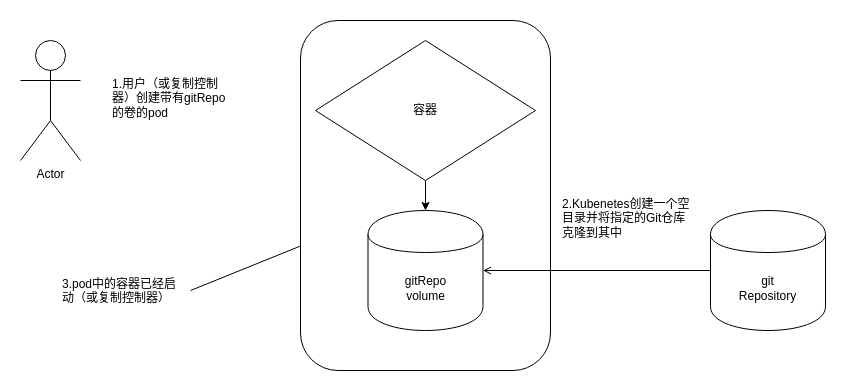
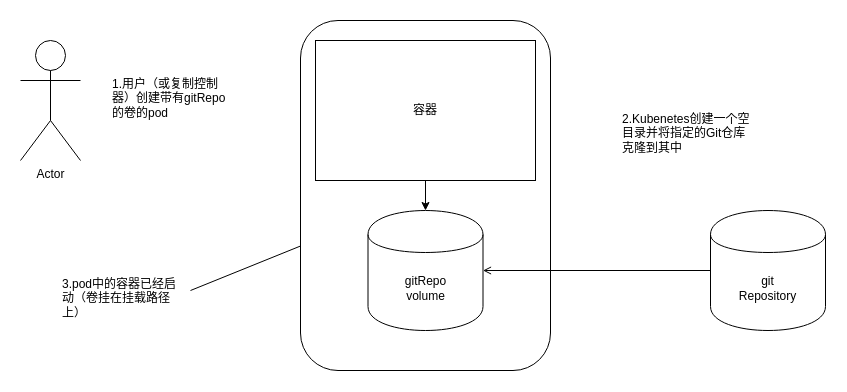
- <mxCell id="4" value="容器" style="rhombus;whiteSpace=wrap;html=1;" vertex="1" parent="1"><mxGeometry x="315" y="40" width="220" height="140" as="geometry" /></mxCell>
+ <mxCell id="4" value="容器" style="rounded=0;whiteSpace=wrap;html=1;" vertex="1" parent="1"><mxGeometry x="315" y="40" width="220" height="140" as="geometry" /></mxCell>
- <mxCell id="10" value="2.Kubenetes创建一个空目录并将指定的Git仓库克隆到其中" style="text;html=1;strokeColor=none;fillColor=none;align=left;verticalAlign=top;whiteSpace=wrap;rounded=0;" vertex="1" parent="1"><mxGeometry x="560" y="190" width="130" height="70" as="geometry" /></mxCell>
+ <mxCell id="10" value="2.Kubenetes创建一个空目录并将指定的Git仓库克隆到其中" style="text;html=1;strokeColor=none;fillColor=none;align=left;verticalAlign=top;whiteSpace=wrap;rounded=0;" vertex="1" parent="1"><mxGeometry x="620" y="105" width="130" height="70" as="geometry" /></mxCell>
- <mxCell id="11" value="3.pod中的容器已经启动（或复制控制器）" style="text;html=1;strokeColor=none;fillColor=none;align=left;verticalAlign=top;whiteSpace=wrap;rounded=0;" vertex="1" parent="1"><mxGeometry x="60" y="270" width="120" height="70" as="geometry" /></mxCell>
+ <mxCell id="11" value="3.pod中的容器已经启动（卷挂在挂载路径上）" style="text;html=1;strokeColor=none;fillColor=none;align=left;verticalAlign=top;whiteSpace=wrap;rounded=0;" vertex="1" parent="1"><mxGeometry x="60" y="270" width="120" height="70" as="geometry" /></mxCell>
